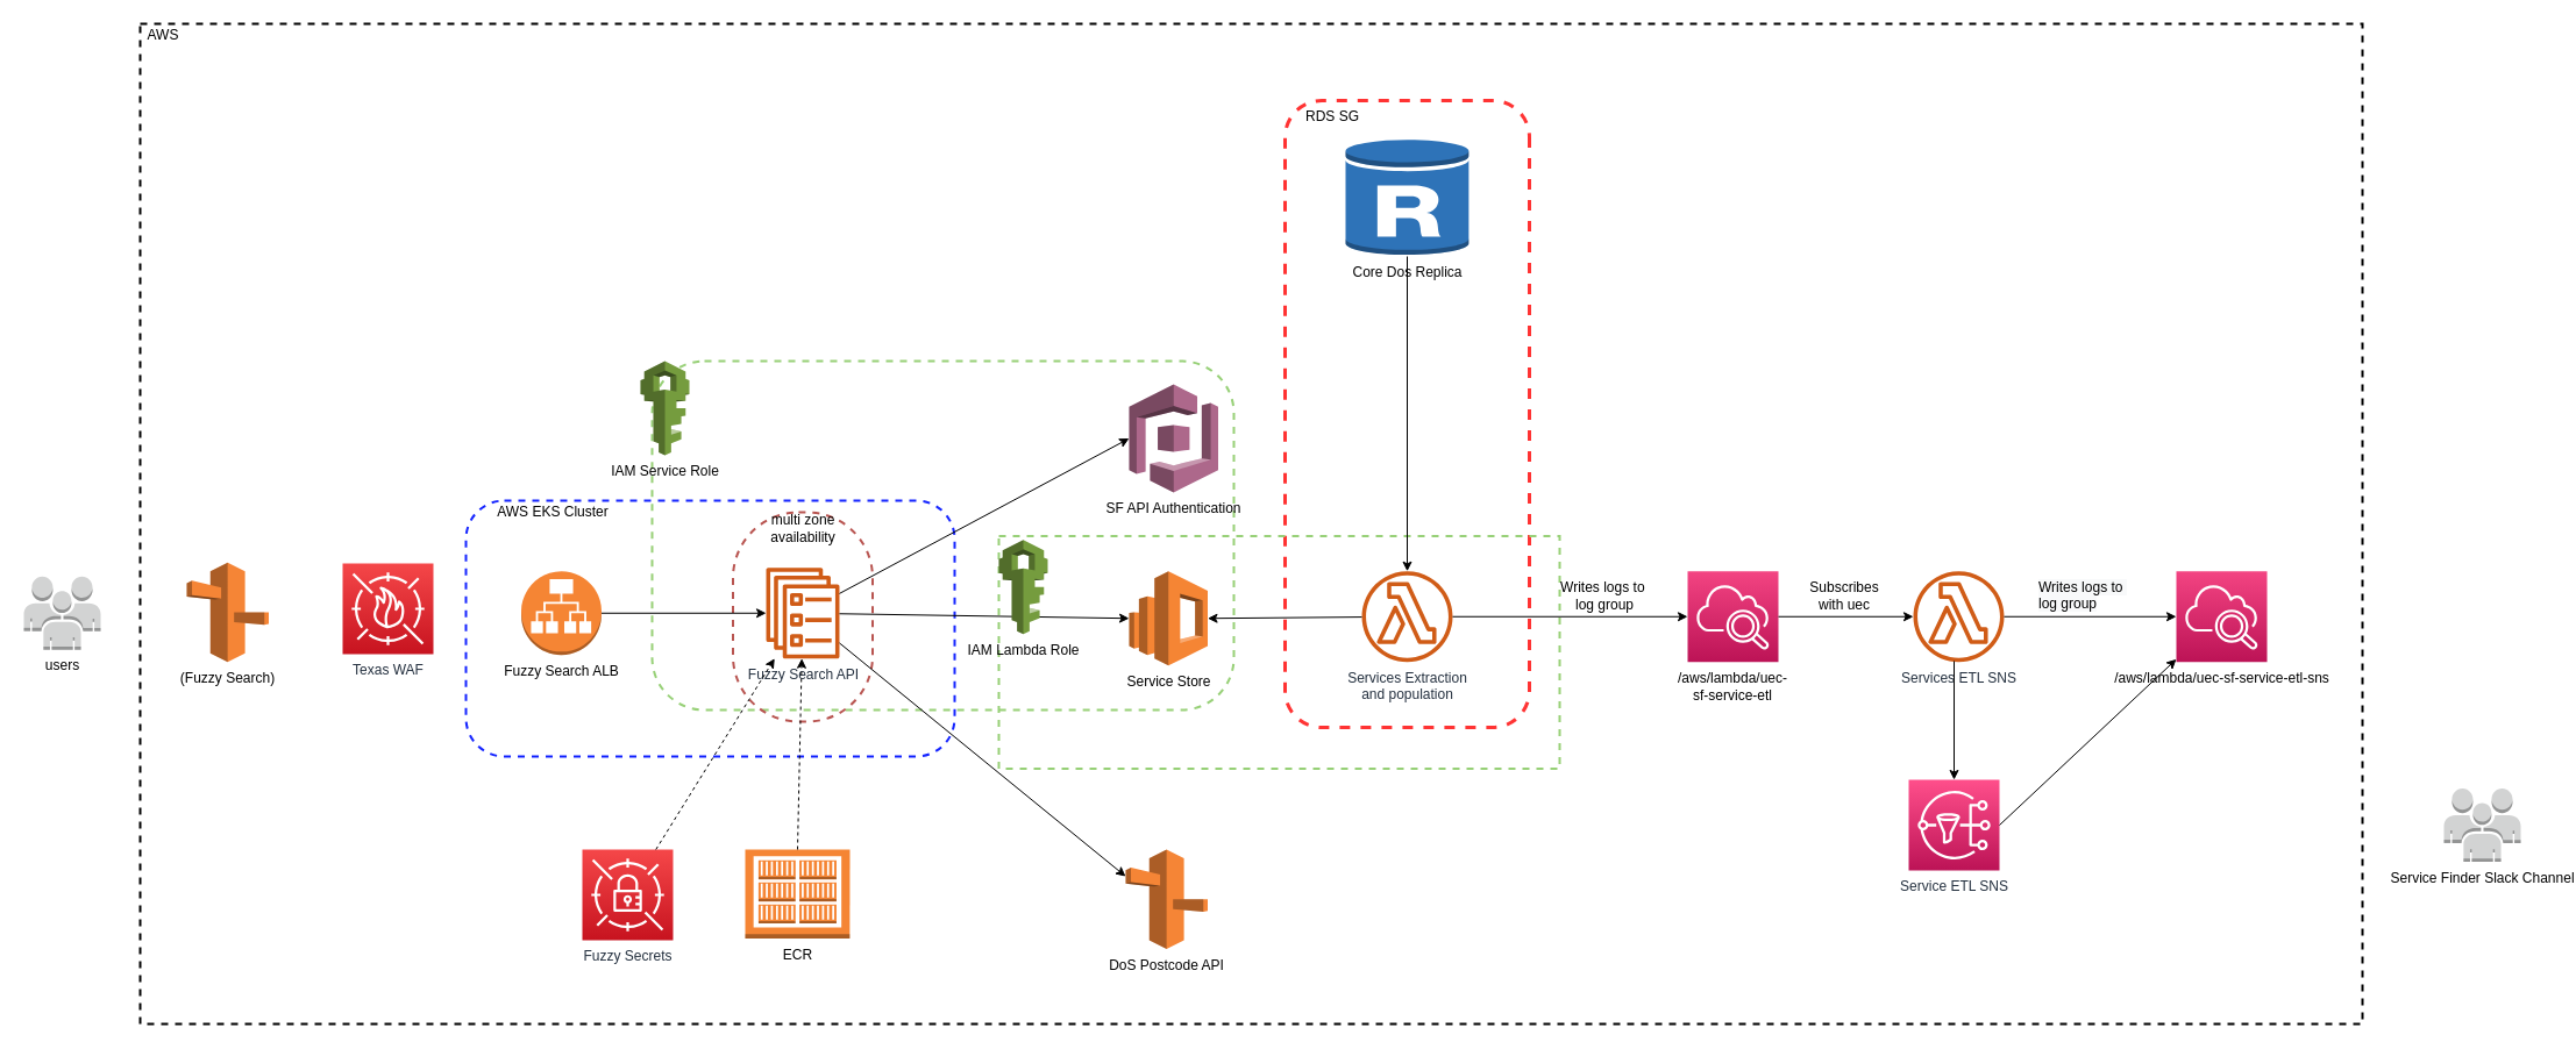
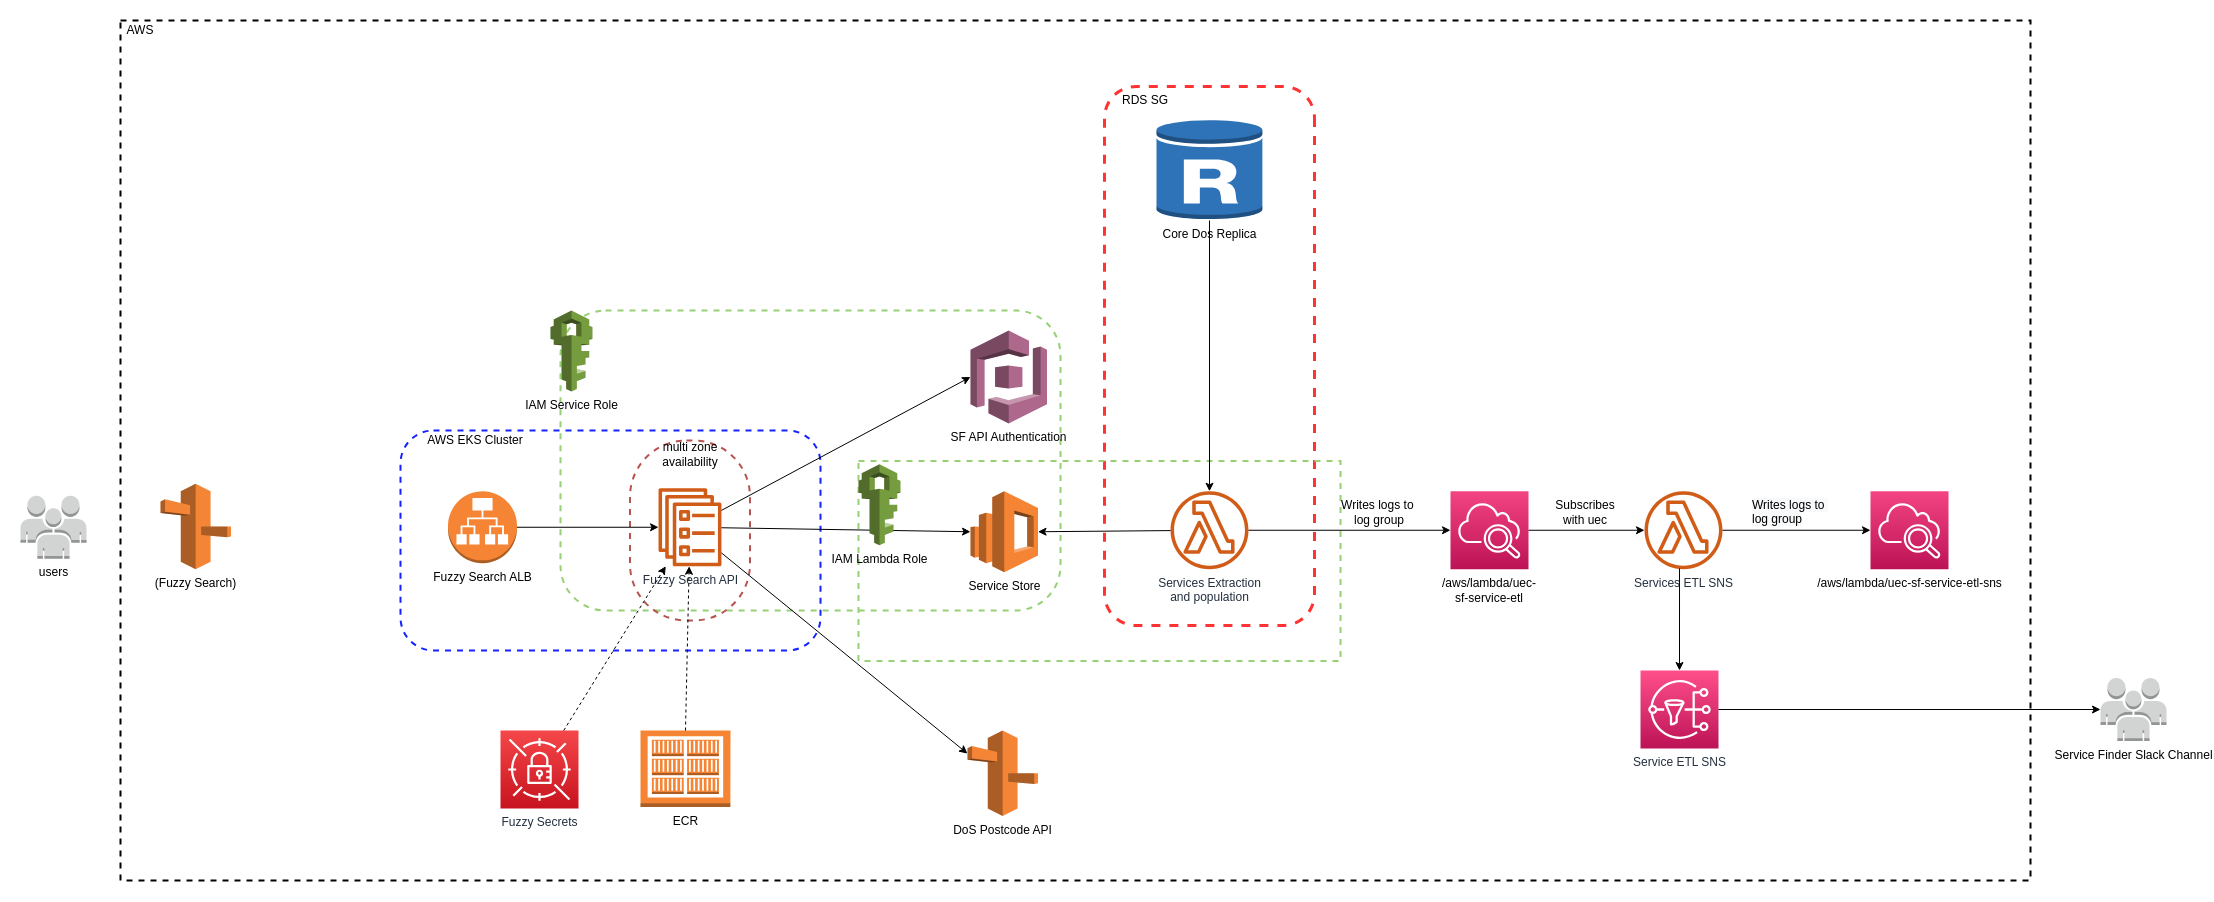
- <mxCell id="28" value="Texas WAF" style="points=[[0,0,0],[0.25,0,0],[0.5,0,0],[0.75,0,0],[1,0,0],[0,1,0],[0.25,1,0],[0.5,1,0],[0.75,1,0],[1,1,0],[0,0.25,0],[0,0.5,0],[0,0.75,0],[1,0.25,0],[1,0.5,0],[1,0.75,0]];outlineConnect=0;fontColor=#232F3E;gradientColor=#F54749;gradientDirection=north;fillColor=#C7131F;strokeColor=#ffffff;dashed=0;verticalLabelPosition=bottom;verticalAlign=top;align=center;html=1;fontSize=12;fontStyle=0;aspect=fixed;shape=mxgraph.aws4.resourceIcon;resIcon=mxgraph.aws4.waf;" parent="1" vertex="1"><mxGeometry x="294" y="484" width="78" height="78" as="geometry" /></mxCell>
- <mxCell id="42" value="" style="endArrow=classic;html=1;exitX=1;exitY=0.5;exitDx=0;exitDy=0;exitPerimeter=0;" edge="1" parent="1" source="40" target="45"><mxGeometry width="50" height="50" relative="1" as="geometry"><mxPoint x="1290" y="890" as="sourcePoint" /><mxPoint x="1340" y="840" as="targetPoint" /></mxGeometry></mxCell>
+ <mxCell id="42" value="" style="endArrow=classic;html=1;exitX=1;exitY=0.5;exitDx=0;exitDy=0;exitPerimeter=0;entryX=0;entryY=0.5;entryDx=0;entryDy=0;entryPerimeter=0;" edge="1" parent="1" source="40" target="41"><mxGeometry width="50" height="50" relative="1" as="geometry"><mxPoint x="1290" y="890" as="sourcePoint" /><mxPoint x="1340" y="840" as="targetPoint" /></mxGeometry></mxCell>
